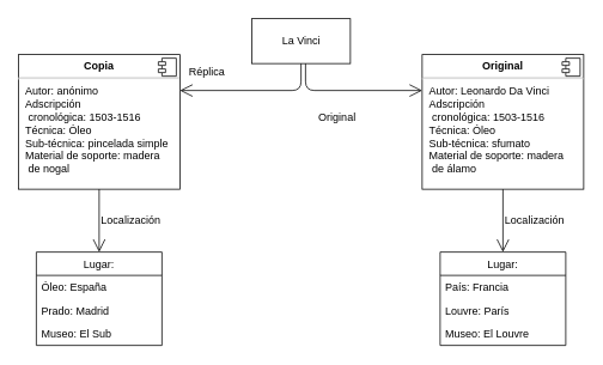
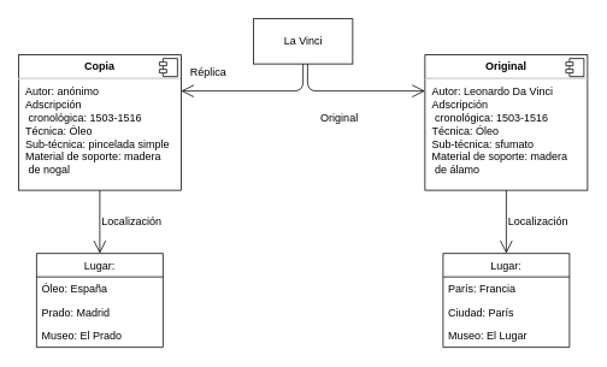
- <mxCell id="19" value="País: Francia" style="text;strokeColor=none;fillColor=none;align=left;verticalAlign=top;spacingLeft=4;spacingRight=4;overflow=hidden;rotatable=0;points=[[0,0.5],[1,0.5]];portConstraint=eastwest;" vertex="1" parent="18"><mxGeometry y="26" width="140" height="26" as="geometry" /></mxCell>
+ <mxCell id="19" value="París: Francia" style="text;strokeColor=none;fillColor=none;align=left;verticalAlign=top;spacingLeft=4;spacingRight=4;overflow=hidden;rotatable=0;points=[[0,0.5],[1,0.5]];portConstraint=eastwest;" vertex="1" parent="18"><mxGeometry y="26" width="140" height="26" as="geometry" /></mxCell>
- <mxCell id="20" value="Louvre: París" style="text;strokeColor=none;fillColor=none;align=left;verticalAlign=top;spacingLeft=4;spacingRight=4;overflow=hidden;rotatable=0;points=[[0,0.5],[1,0.5]];portConstraint=eastwest;" vertex="1" parent="18"><mxGeometry y="52" width="140" height="26" as="geometry" /></mxCell>
+ <mxCell id="20" value="Ciudad: París" style="text;strokeColor=none;fillColor=none;align=left;verticalAlign=top;spacingLeft=4;spacingRight=4;overflow=hidden;rotatable=0;points=[[0,0.5],[1,0.5]];portConstraint=eastwest;" vertex="1" parent="18"><mxGeometry y="52" width="140" height="26" as="geometry" /></mxCell>
- <mxCell id="16" value="Museo: El Sub" style="text;strokeColor=none;fillColor=none;align=left;verticalAlign=top;spacingLeft=4;spacingRight=4;overflow=hidden;rotatable=0;points=[[0,0.5],[1,0.5]];portConstraint=eastwest;" vertex="1" parent="13"><mxGeometry y="78" width="140" height="26" as="geometry" /></mxCell>
+ <mxCell id="16" value="Museo: El Prado" style="text;strokeColor=none;fillColor=none;align=left;verticalAlign=top;spacingLeft=4;spacingRight=4;overflow=hidden;rotatable=0;points=[[0,0.5],[1,0.5]];portConstraint=eastwest;" vertex="1" parent="13"><mxGeometry y="78" width="140" height="26" as="geometry" /></mxCell>
- <mxCell id="21" value="Museo: El Louvre" style="text;strokeColor=none;fillColor=none;align=left;verticalAlign=top;spacingLeft=4;spacingRight=4;overflow=hidden;rotatable=0;points=[[0,0.5],[1,0.5]];portConstraint=eastwest;" vertex="1" parent="18"><mxGeometry y="78" width="140" height="26" as="geometry" /></mxCell>
+ <mxCell id="21" value="Museo: El Lugar" style="text;strokeColor=none;fillColor=none;align=left;verticalAlign=top;spacingLeft=4;spacingRight=4;overflow=hidden;rotatable=0;points=[[0,0.5],[1,0.5]];portConstraint=eastwest;" vertex="1" parent="18"><mxGeometry y="78" width="140" height="26" as="geometry" /></mxCell>
